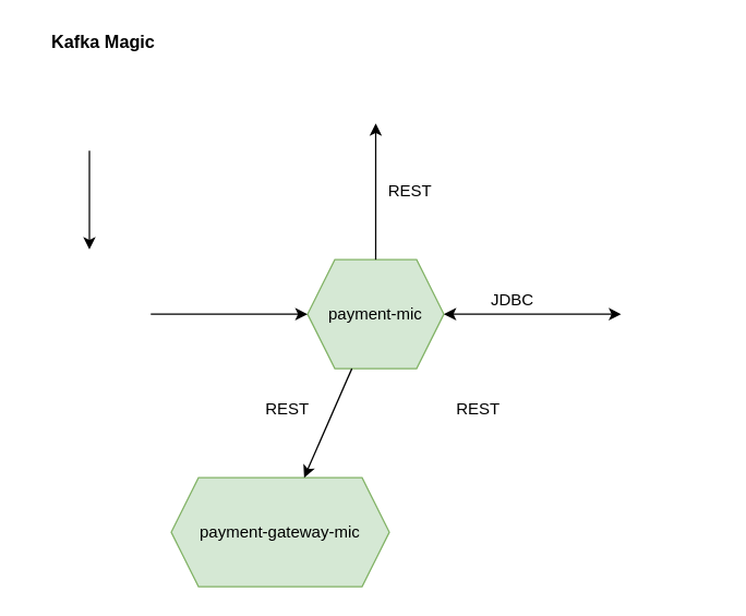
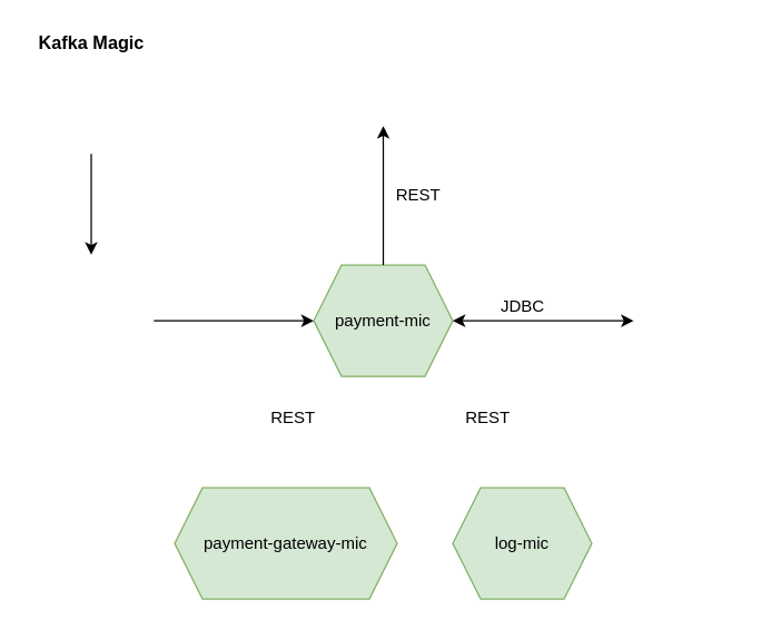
- <mxCell id="18" value="&lt;b&gt;&lt;font style=&quot;font-size: 13px&quot;&gt;Kafka Magic&lt;/font&gt;&lt;/b&gt;" style="text;html=1;align=center;verticalAlign=middle;resizable=0;points=[];autosize=1;" vertex="1" parent="1"><mxGeometry x="30" y="20" width="90" height="20" as="geometry" /></mxCell>
+ <mxCell id="18" value="&lt;b&gt;&lt;font style=&quot;font-size: 13px&quot;&gt;Kafka Magic&lt;/font&gt;&lt;/b&gt;" style="text;html=1;align=center;verticalAlign=middle;resizable=0;points=[];autosize=1;" vertex="1" parent="1"><mxGeometry x="20" y="20" width="90" height="20" as="geometry" /></mxCell>
- <mxCell id="9" value="" style="endArrow=classic;html=1;" edge="1" parent="1" source="2" target="8"><mxGeometry width="50" height="50" relative="1" as="geometry"><mxPoint x="365" y="410" as="sourcePoint" /><mxPoint x="415" y="360" as="targetPoint" /></mxGeometry></mxCell>
+ <mxCell id="7" value="log-mic" style="shape=hexagon;perimeter=hexagonPerimeter2;whiteSpace=wrap;html=1;fixedSize=1;fillColor=#d5e8d4;strokeColor=#82b366;" vertex="1" parent="1"><mxGeometry x="325" y="350" width="100" height="80" as="geometry" /></mxCell>
